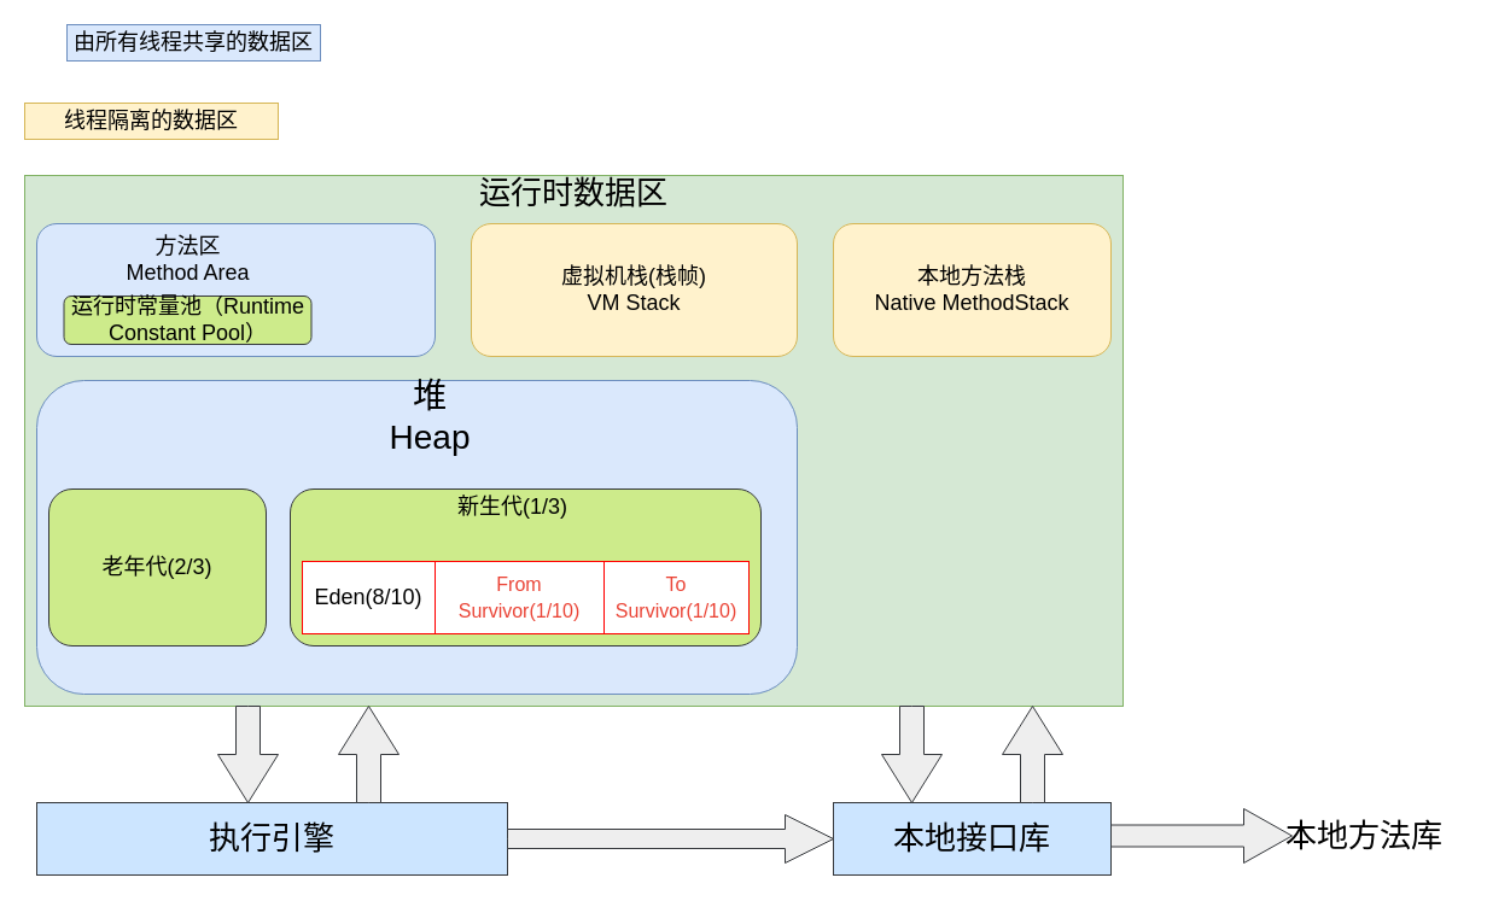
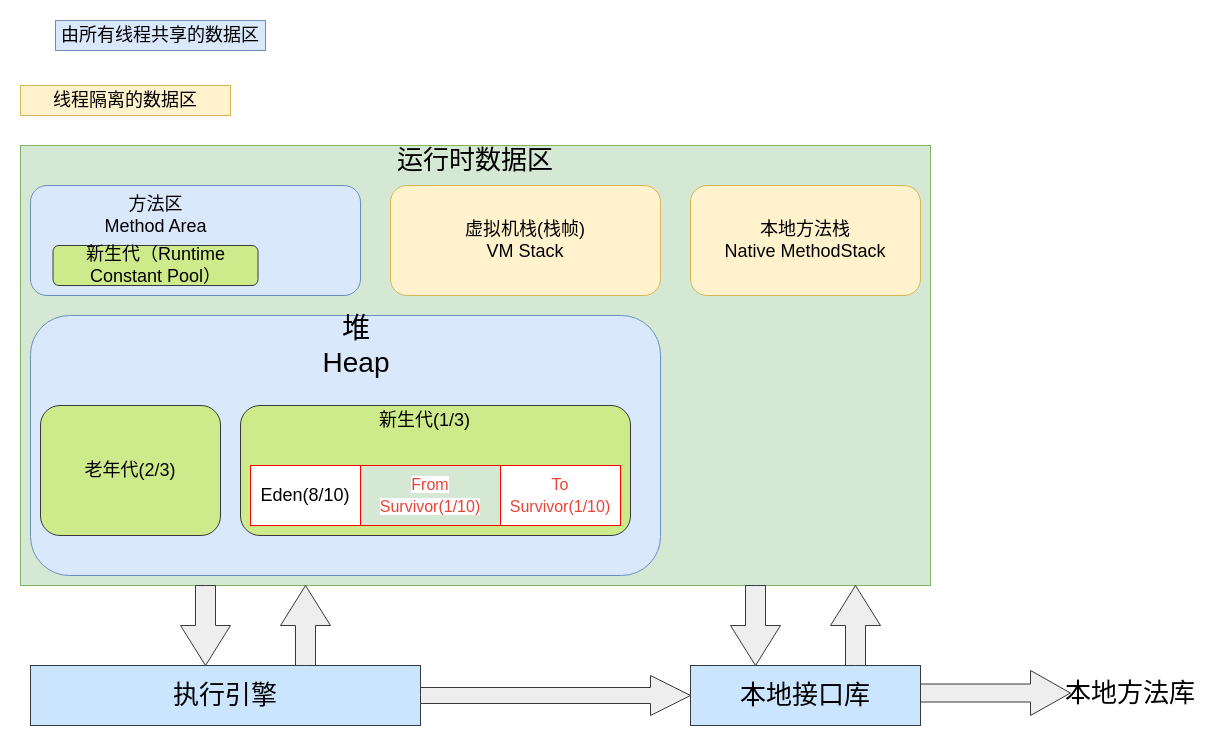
- <mxCell id="12" value="运行时常量池（Runtime Constant Pool）" style="rounded=1;whiteSpace=wrap;html=1;fontSize=18;fillColor=#cdeb8b;strokeColor=#36393d;" vertex="1" parent="1"><mxGeometry x="52.5" y="245" width="205" height="40" as="geometry" /></mxCell>
+ <mxCell id="12" value="新生代（Runtime Constant Pool）" style="rounded=1;whiteSpace=wrap;html=1;fontSize=18;fillColor=#cdeb8b;strokeColor=#36393d;" vertex="1" parent="1"><mxGeometry x="52.5" y="245" width="205" height="40" as="geometry" /></mxCell>
- <mxCell id="17" value="&lt;span style=&quot;color: rgb(234, 67, 53); font-family: arial, sans-serif; font-size: 16px; text-align: left; background-color: rgb(255, 255, 255);&quot;&gt;From Survivor(1/10)&lt;/span&gt;" style="rounded=0;whiteSpace=wrap;html=1;fontSize=18;strokeColor=#FF0000;" vertex="1" parent="1"><mxGeometry x="360" y="465" width="140" height="60" as="geometry" /></mxCell>
+ <mxCell id="17" value="&lt;span style=&quot;color: rgb(234, 67, 53); font-family: arial, sans-serif; font-size: 16px; text-align: left; background-color: rgb(255, 255, 255);&quot;&gt;From Survivor(1/10)&lt;/span&gt;" style="rounded=0;whiteSpace=wrap;html=1;fontSize=18;strokeColor=#FF0000;fillColor=#d5e8d4;" vertex="1" parent="1"><mxGeometry x="360" y="465" width="140" height="60" as="geometry" /></mxCell>
